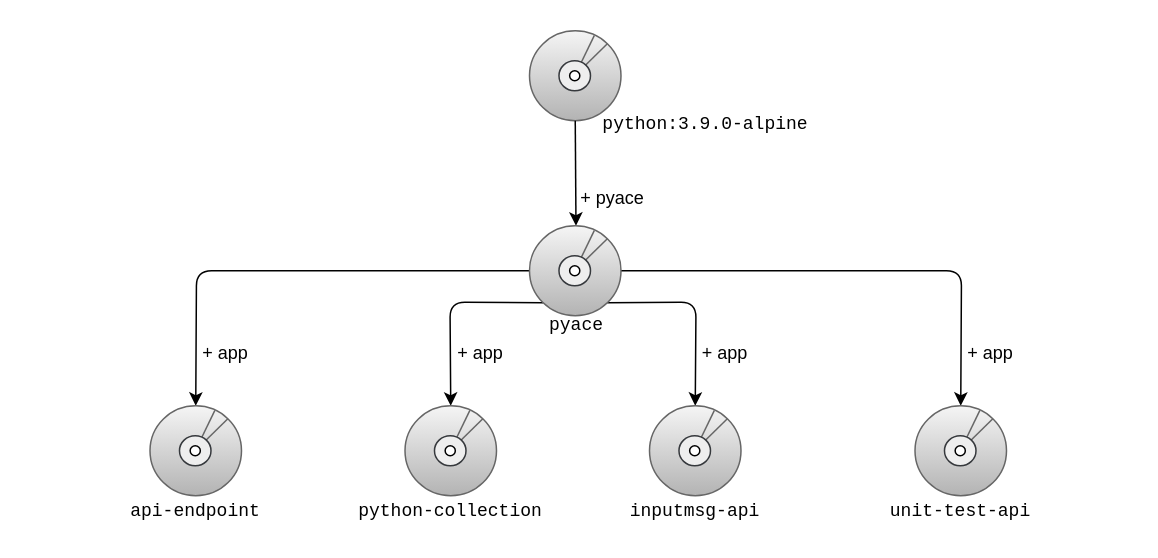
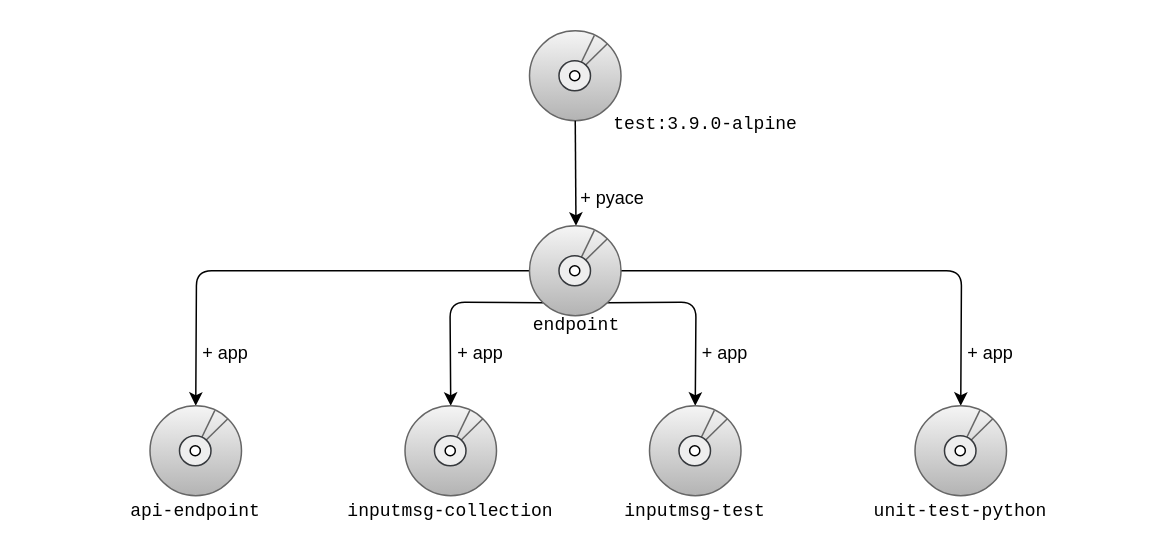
- <mxCell id="15" value="&lt;font face=&quot;Courier New&quot; style=&quot;font-size: 12px&quot;&gt;python:3.9.0-alpine&lt;/font&gt;" style="text;html=1;strokeColor=none;fillColor=none;align=center;verticalAlign=middle;whiteSpace=wrap;rounded=0;fontSize=16;" vertex="1" parent="1"><mxGeometry x="359.5" y="70" width="220" height="20" as="geometry" /></mxCell>
+ <mxCell id="15" value="&lt;font face=&quot;Courier New&quot; style=&quot;font-size: 12px&quot;&gt;test:3.9.0-alpine&lt;/font&gt;" style="text;html=1;strokeColor=none;fillColor=none;align=center;verticalAlign=middle;whiteSpace=wrap;rounded=0;fontSize=16;" vertex="1" parent="1"><mxGeometry x="359.5" y="70" width="220" height="20" as="geometry" /></mxCell>
- <mxCell id="16" value="&lt;font face=&quot;Courier New&quot; style=&quot;font-size: 12px;&quot;&gt;pyace&lt;/font&gt;" style="text;html=1;strokeColor=none;fillColor=none;align=center;verticalAlign=middle;whiteSpace=wrap;rounded=0;fontSize=12;" vertex="1" parent="1"><mxGeometry x="273.5" y="206" width="220" height="20" as="geometry" /></mxCell>
+ <mxCell id="16" value="&lt;font face=&quot;Courier New&quot; style=&quot;font-size: 12px;&quot;&gt;endpoint&lt;/font&gt;" style="text;html=1;strokeColor=none;fillColor=none;align=center;verticalAlign=middle;whiteSpace=wrap;rounded=0;fontSize=12;" vertex="1" parent="1"><mxGeometry x="273.5" y="206" width="220" height="20" as="geometry" /></mxCell>
- <mxCell id="18" value="&lt;font face=&quot;Courier New&quot; style=&quot;font-size: 12px;&quot;&gt;python-collection&lt;/font&gt;" style="text;html=1;strokeColor=none;fillColor=none;align=center;verticalAlign=middle;whiteSpace=wrap;rounded=0;fontSize=12;" vertex="1" parent="1"><mxGeometry x="190" y="330" width="220" height="20" as="geometry" /></mxCell>
+ <mxCell id="18" value="&lt;font face=&quot;Courier New&quot; style=&quot;font-size: 12px;&quot;&gt;inputmsg-collection&lt;/font&gt;" style="text;html=1;strokeColor=none;fillColor=none;align=center;verticalAlign=middle;whiteSpace=wrap;rounded=0;fontSize=12;" vertex="1" parent="1"><mxGeometry x="190" y="330" width="220" height="20" as="geometry" /></mxCell>
- <mxCell id="19" value="&lt;font face=&quot;Courier New&quot; style=&quot;font-size: 12px;&quot;&gt;inputmsg-api&lt;/font&gt;" style="text;html=1;strokeColor=none;fillColor=none;align=center;verticalAlign=middle;whiteSpace=wrap;rounded=0;fontSize=12;" vertex="1" parent="1"><mxGeometry x="353" y="330" width="220" height="20" as="geometry" /></mxCell>
+ <mxCell id="19" value="&lt;font face=&quot;Courier New&quot; style=&quot;font-size: 12px;&quot;&gt;inputmsg-test&lt;/font&gt;" style="text;html=1;strokeColor=none;fillColor=none;align=center;verticalAlign=middle;whiteSpace=wrap;rounded=0;fontSize=12;" vertex="1" parent="1"><mxGeometry x="353" y="330" width="220" height="20" as="geometry" /></mxCell>
- <mxCell id="20" value="&lt;font face=&quot;Courier New&quot; style=&quot;font-size: 12px;&quot;&gt;unit-test-api&lt;/font&gt;" style="text;html=1;strokeColor=none;fillColor=none;align=center;verticalAlign=middle;whiteSpace=wrap;rounded=0;fontSize=12;" vertex="1" parent="1"><mxGeometry x="530" y="330" width="220" height="20" as="geometry" /></mxCell>
+ <mxCell id="20" value="&lt;font face=&quot;Courier New&quot; style=&quot;font-size: 12px;&quot;&gt;unit-test-python&lt;/font&gt;" style="text;html=1;strokeColor=none;fillColor=none;align=center;verticalAlign=middle;whiteSpace=wrap;rounded=0;fontSize=12;" vertex="1" parent="1"><mxGeometry x="530" y="330" width="220" height="20" as="geometry" /></mxCell>
